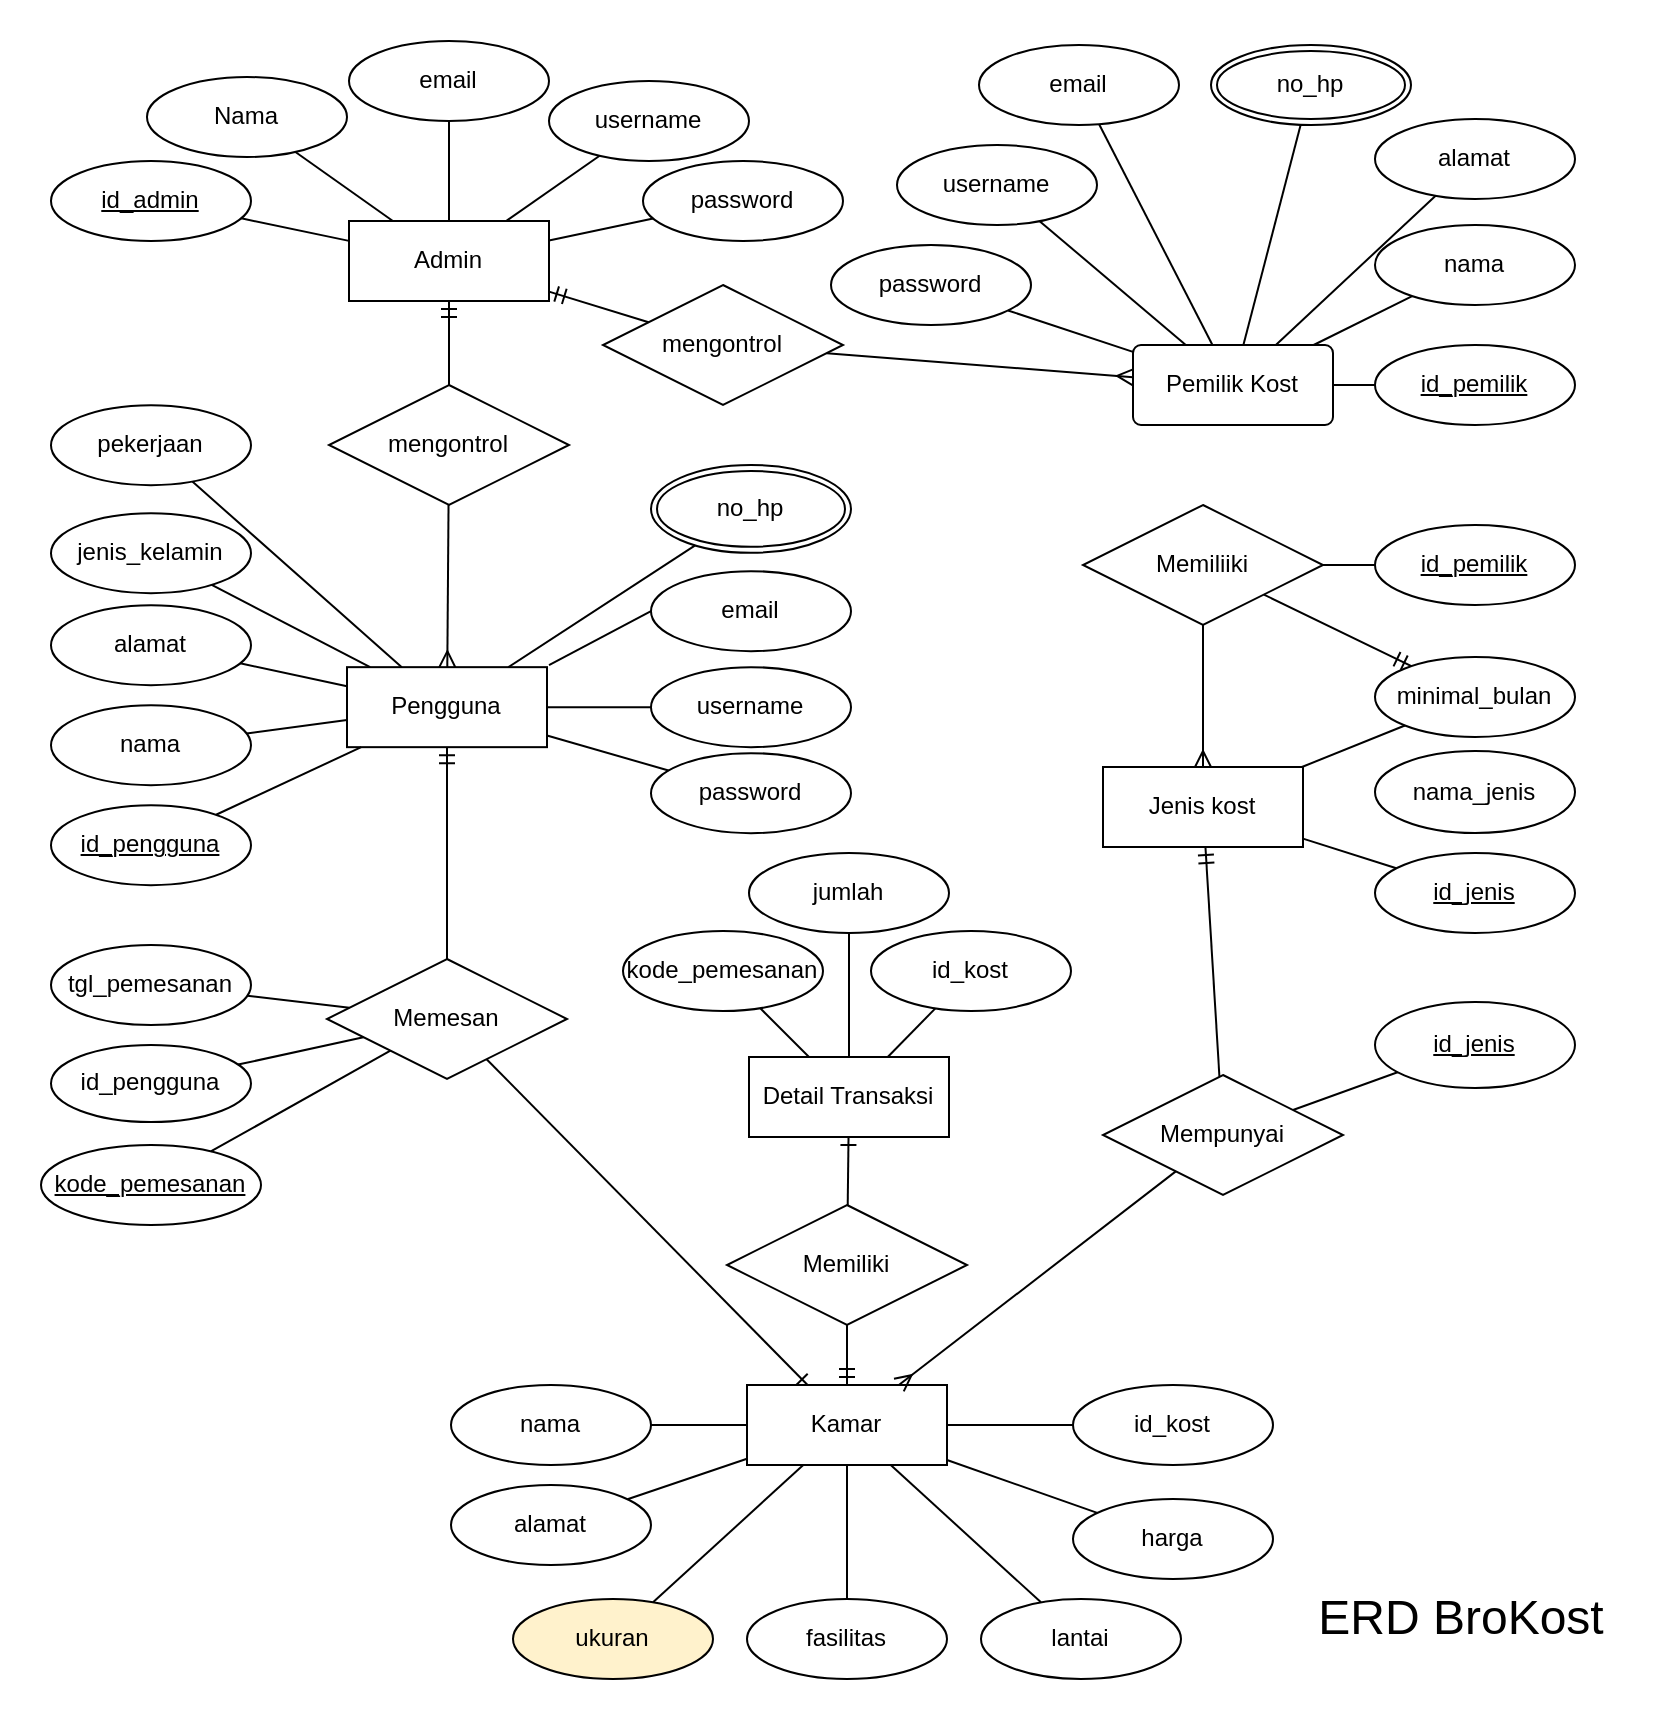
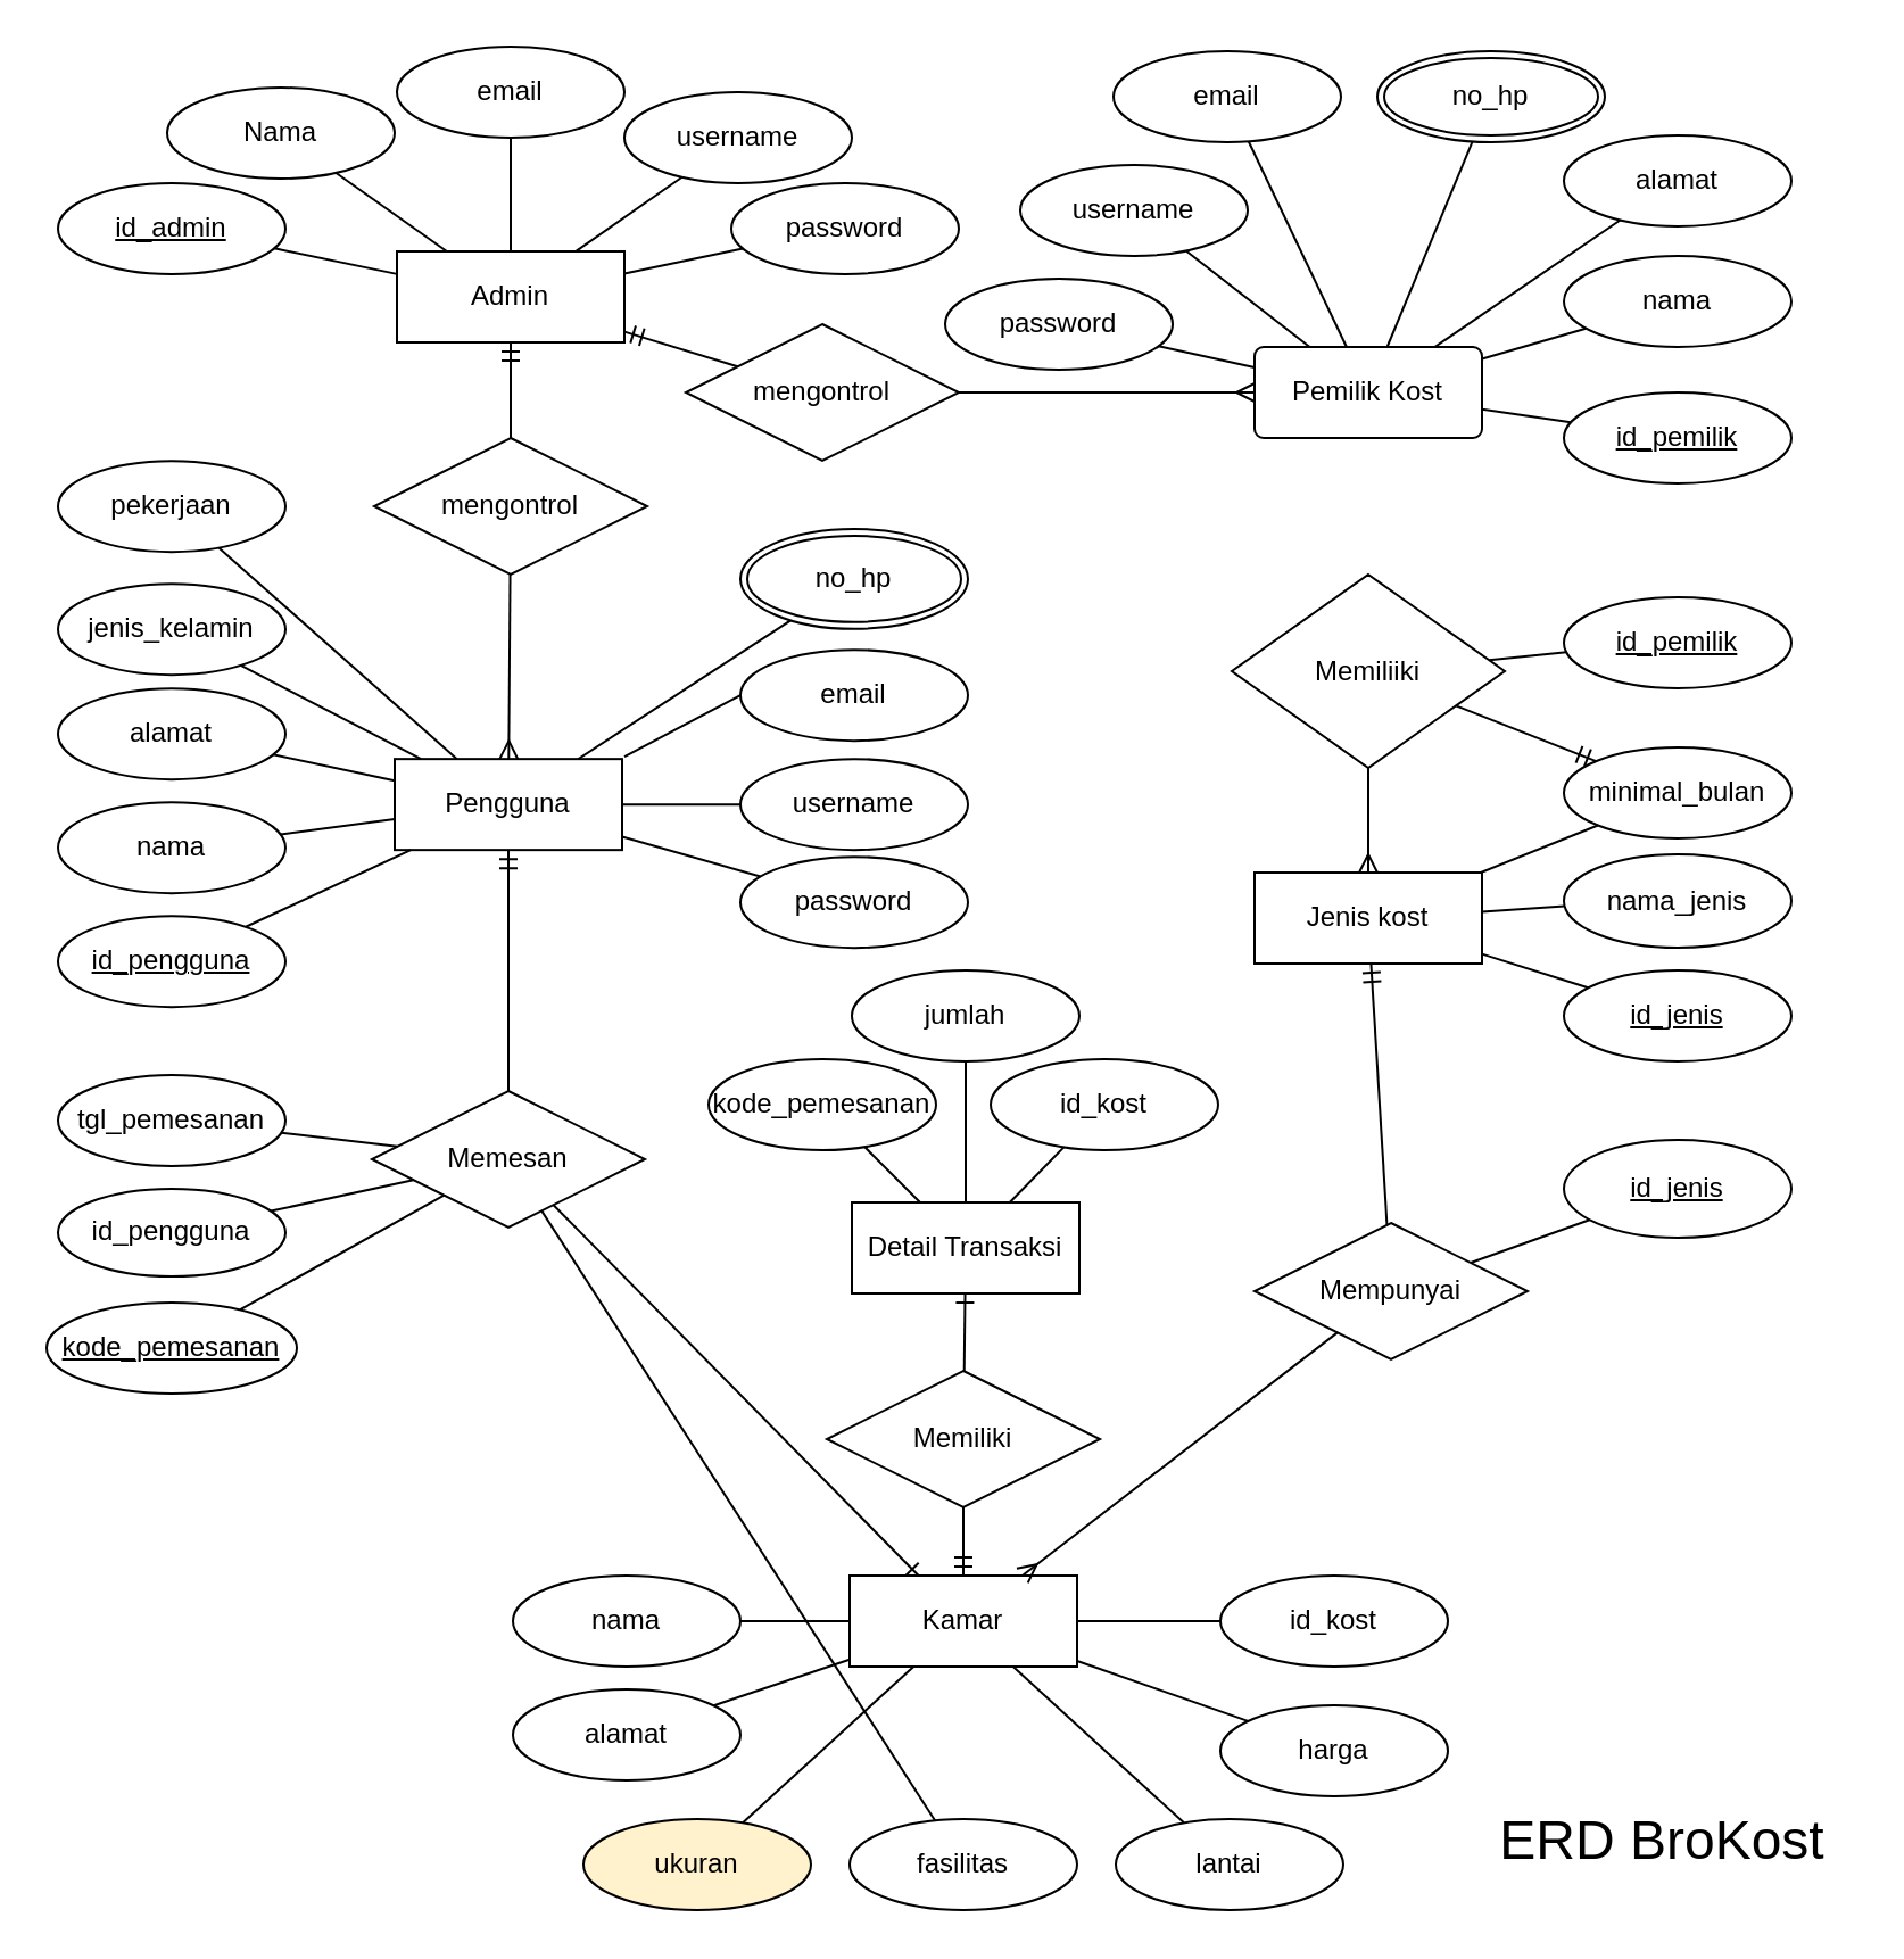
- <mxCell id="14" value="Pemilik Kost" style="rounded=1;arcSize=10;whiteSpace=wrap;html=1;align=center;strokeColor=default;" parent="1" vertex="1"><mxGeometry x="566" y="172" width="100" height="40" as="geometry" /></mxCell>
+ <mxCell id="14" value="Pemilik Kost" style="rounded=1;arcSize=10;whiteSpace=wrap;html=1;align=center;strokeColor=default;" parent="1" vertex="1"><mxGeometry x="551" y="152" width="100" height="40" as="geometry" /></mxCell>
- <mxCell id="89" value="Memiliiki" style="shape=rhombus;perimeter=rhombusPerimeter;whiteSpace=wrap;html=1;align=center;" parent="1" vertex="1"><mxGeometry x="541" y="252" width="120" height="60" as="geometry" /></mxCell>
+ <mxCell id="89" value="Memiliiki" style="shape=rhombus;perimeter=rhombusPerimeter;whiteSpace=wrap;html=1;align=center;" parent="1" vertex="1"><mxGeometry x="541" y="252" width="120" height="85" as="geometry" /></mxCell>
+ <mxCell id="61" value="" style="endArrow=none;html=1;rounded=0;elbow=vertical;" parent="1" source="59" target="84" edge="1"><mxGeometry width="50" height="50" relative="1" as="geometry"><mxPoint x="526.645" y="497.858" as="sourcePoint" /><mxPoint x="552" y="427" as="targetPoint" /></mxGeometry></mxCell>
- <mxCell id="33" value="" style="endArrow=none;html=1;rounded=0;elbow=vertical;" parent="1" source="16" target="13" edge="1"><mxGeometry width="50" height="50" relative="1" as="geometry"><mxPoint x="408" y="821" as="sourcePoint" /><mxPoint x="468" y="761" as="targetPoint" /></mxGeometry></mxCell>
+ <mxCell id="33" value="" style="endArrow=none;html=1;rounded=0;elbow=vertical;" parent="1" source="16" target="12" edge="1"><mxGeometry width="50" height="50" relative="1" as="geometry"><mxPoint x="408" y="821" as="sourcePoint" /><mxPoint x="468" y="761" as="targetPoint" /></mxGeometry></mxCell>
